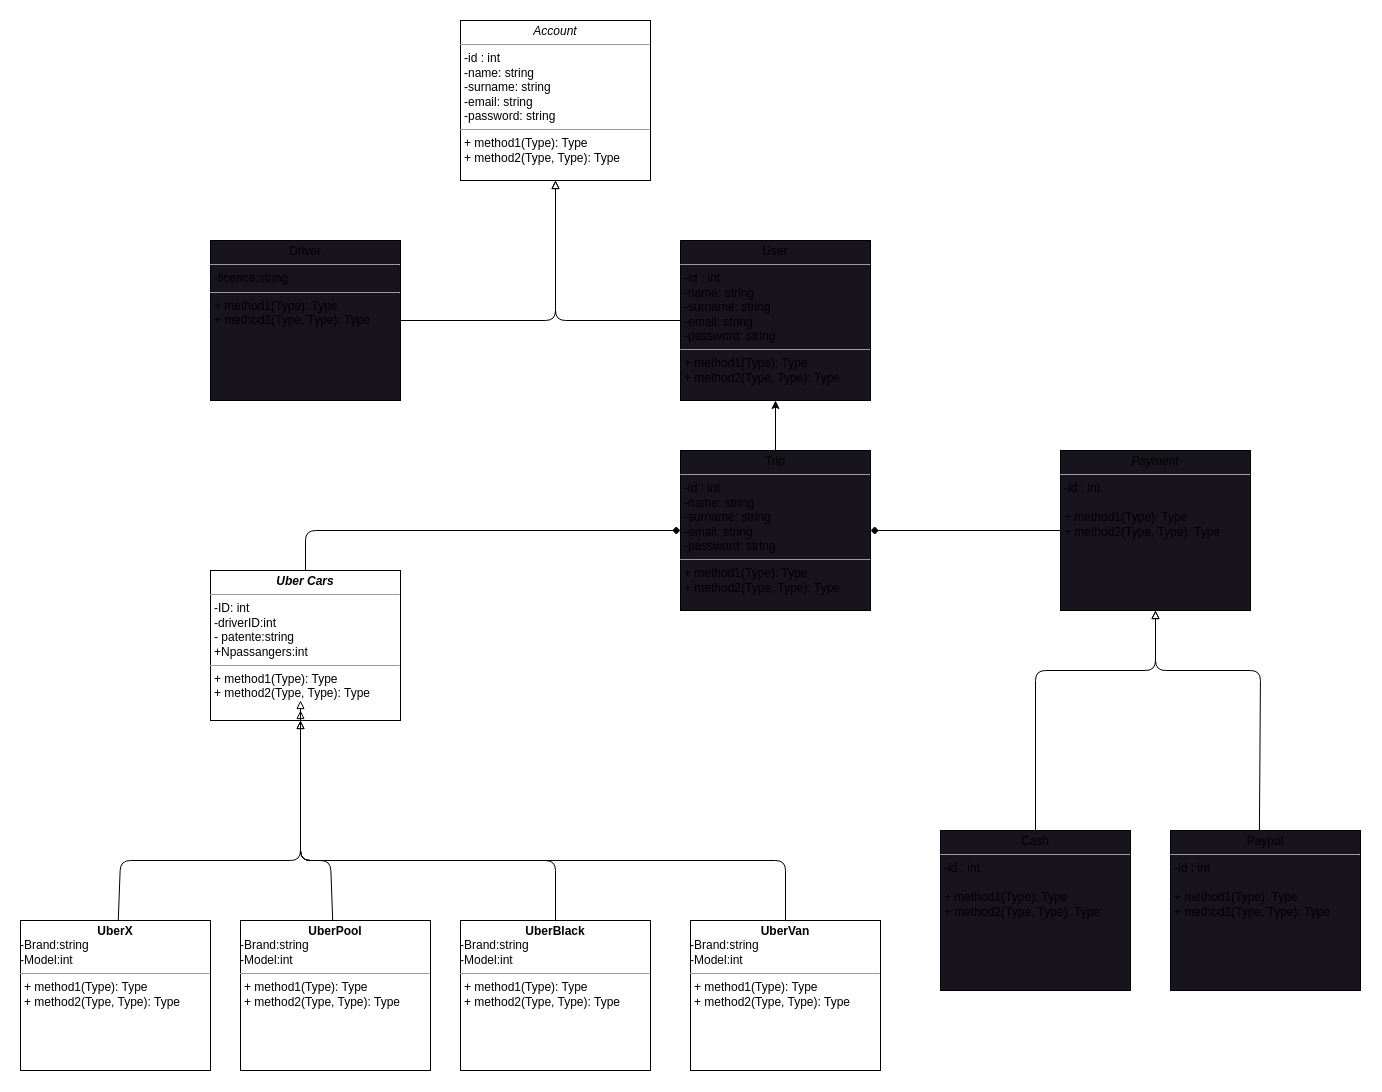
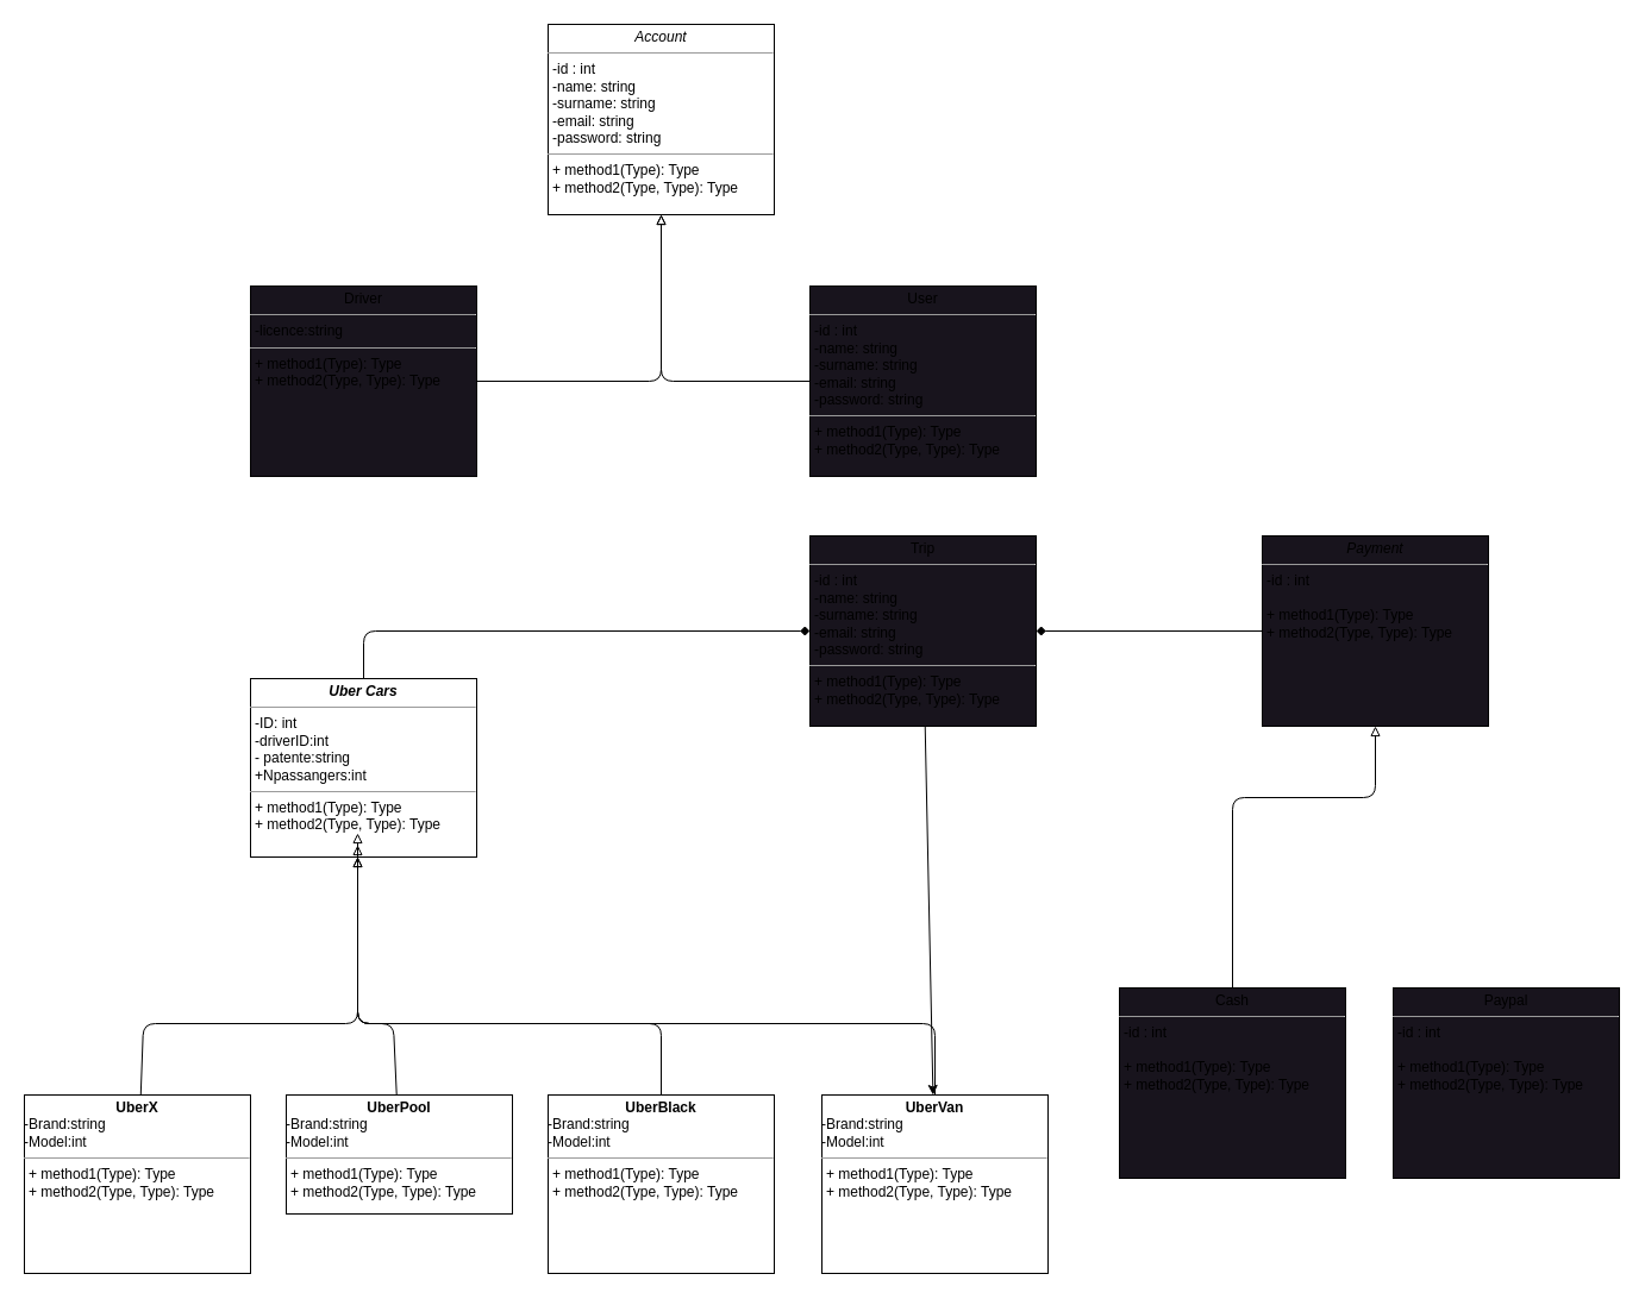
- <mxCell id="23" style="edgeStyle=none;html=1;entryX=0.5;entryY=1;entryDx=0;entryDy=0;strokeColor=#000000;endArrow=classic;endFill=1;" parent="1" source="24" target="6" edge="1"><mxGeometry relative="1" as="geometry" /></mxCell>
+ <mxCell id="23" style="edgeStyle=none;html=1;strokeColor=#000000;endArrow=classic;endFill=1;" parent="1" source="24" target="22" edge="1"><mxGeometry relative="1" as="geometry" /></mxCell>
- <mxCell id="11" style="edgeStyle=none;html=1;entryX=0.5;entryY=1;entryDx=0;entryDy=0;strokeColor=#000000;endArrow=block;endFill=0;exitX=0.468;exitY=0;exitDx=0;exitDy=0;exitPerimeter=0;" parent="1" source="12" target="10" edge="1"><mxGeometry relative="1" as="geometry"><Array as="points"><mxPoint x="1260" y="670" /><mxPoint x="1155" y="670" /></Array></mxGeometry></mxCell>
- <mxCell id="18" value="&lt;p style=&quot;margin:0px;margin-top:4px;text-align:center;&quot;&gt;&lt;b&gt;UberPool&lt;/b&gt;&lt;/p&gt;-Brand:string&lt;br&gt;-Model:int&lt;br&gt;&lt;hr size=&quot;1&quot;&gt;&lt;p style=&quot;margin:0px;margin-left:4px;&quot;&gt;+ method1(Type): Type&lt;br&gt;+ method2(Type, Type): Type&lt;/p&gt;" style="verticalAlign=top;align=left;overflow=fill;fontSize=12;fontFamily=Helvetica;html=1;" parent="1" vertex="1"><mxGeometry x="240" y="920" width="190" height="150" as="geometry" /></mxCell>
+ <mxCell id="18" value="&lt;p style=&quot;margin:0px;margin-top:4px;text-align:center;&quot;&gt;&lt;b&gt;UberPool&lt;/b&gt;&lt;/p&gt;-Brand:string&lt;br&gt;-Model:int&lt;br&gt;&lt;hr size=&quot;1&quot;&gt;&lt;p style=&quot;margin:0px;margin-left:4px;&quot;&gt;+ method1(Type): Type&lt;br&gt;+ method2(Type, Type): Type&lt;/p&gt;" style="verticalAlign=top;align=left;overflow=fill;fontSize=12;fontFamily=Helvetica;html=1;" parent="1" vertex="1"><mxGeometry x="240" y="920" width="190" height="100" as="geometry" /></mxCell>
